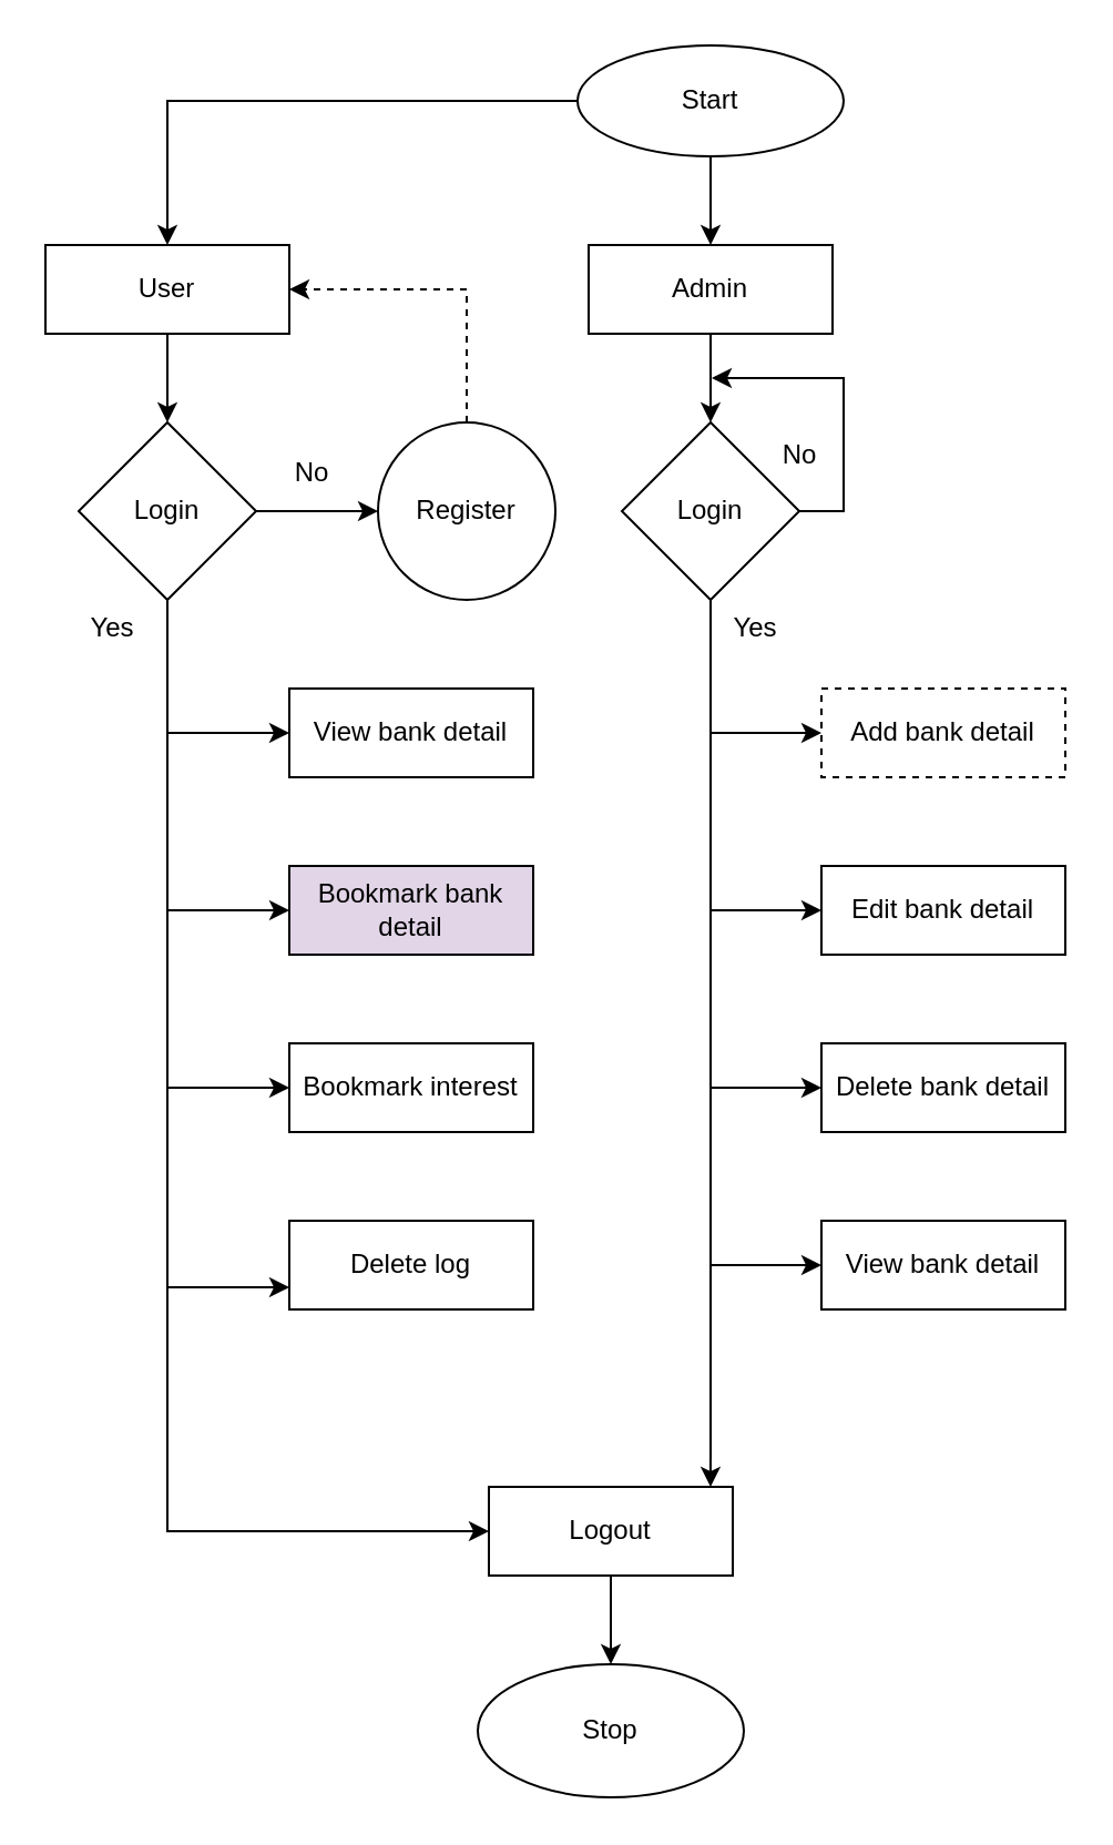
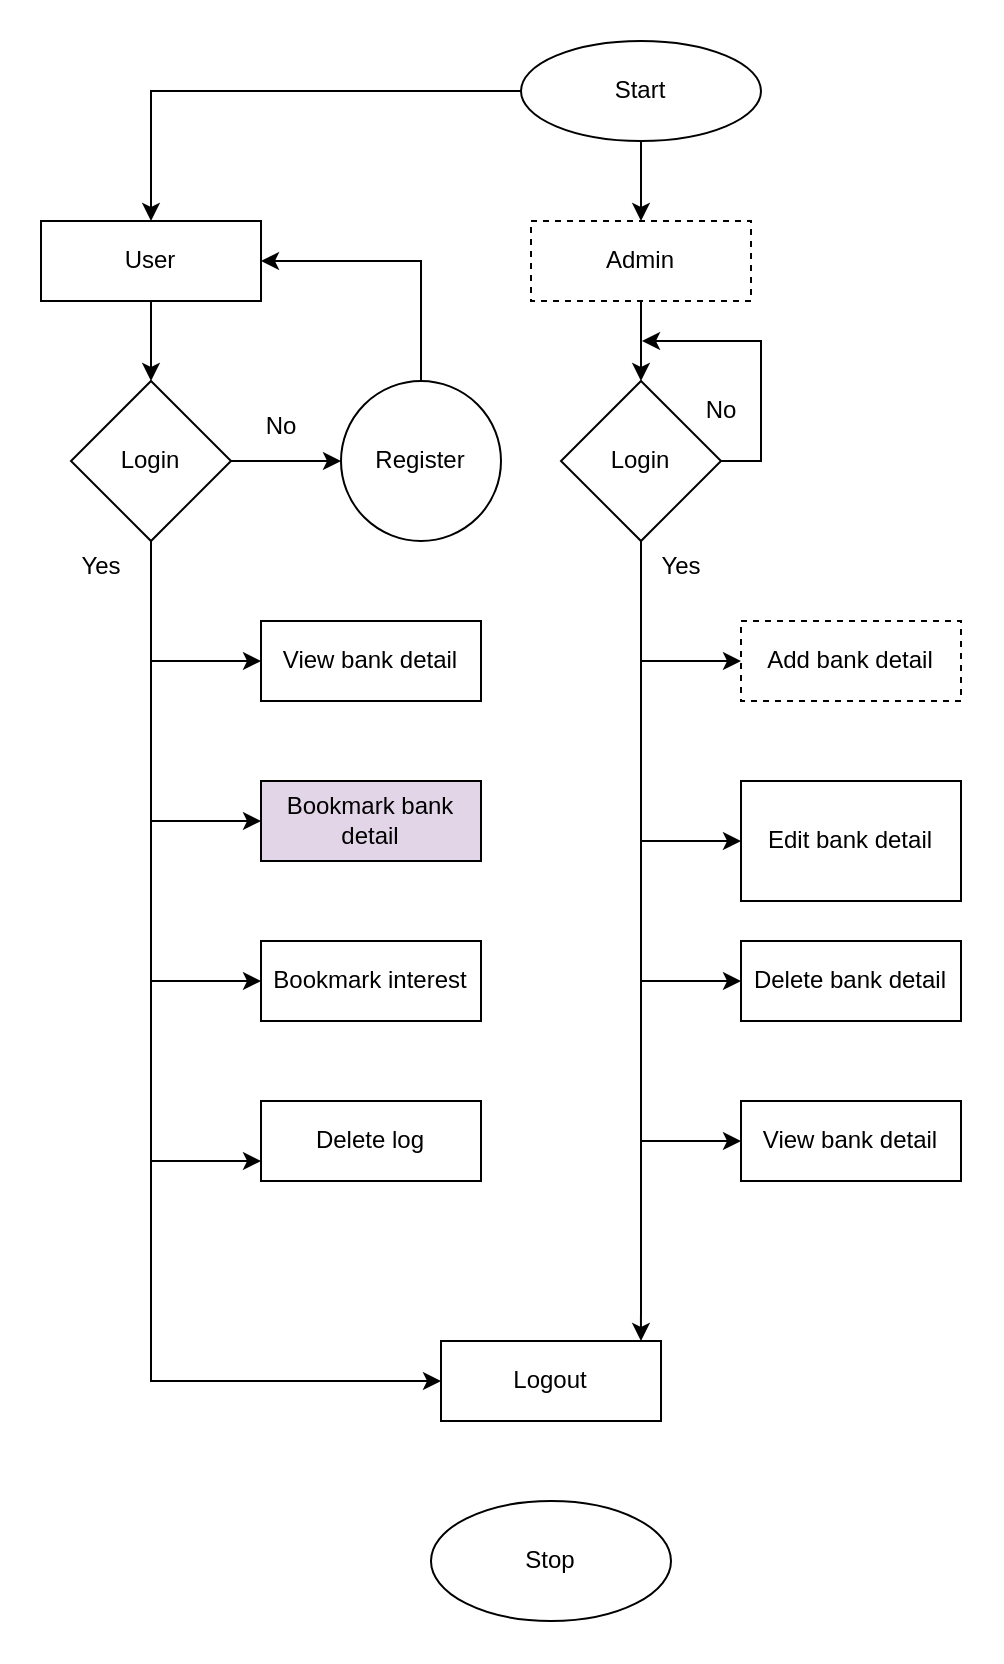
- <mxCell id="16" style="edgeStyle=orthogonalEdgeStyle;rounded=0;orthogonalLoop=1;jettySize=auto;html=1;exitX=0.5;exitY=0;exitDx=0;exitDy=0;entryX=1;entryY=0.5;entryDx=0;entryDy=0;dashed=1;" edge="1" parent="1" source="17" target="3"><mxGeometry relative="1" as="geometry" /></mxCell>
+ <mxCell id="16" style="edgeStyle=orthogonalEdgeStyle;rounded=0;orthogonalLoop=1;jettySize=auto;html=1;exitX=0.5;exitY=0;exitDx=0;exitDy=0;entryX=1;entryY=0.5;entryDx=0;entryDy=0;" edge="1" parent="1" source="17" target="3"><mxGeometry relative="1" as="geometry" /></mxCell>
- <mxCell id="8" value="Admin" style="whiteSpace=wrap;html=1;" vertex="1" parent="1"><mxGeometry x="265" y="110" width="110" height="40" as="geometry" /></mxCell>
+ <mxCell id="8" value="Admin" style="whiteSpace=wrap;html=1;dashed=1;" vertex="1" parent="1"><mxGeometry x="265" y="110" width="110" height="40" as="geometry" /></mxCell>
- <mxCell id="27" value="Edit bank detail" style="whiteSpace=wrap;html=1;" vertex="1" parent="1"><mxGeometry x="370" y="390" width="110" height="40" as="geometry" /></mxCell>
+ <mxCell id="27" value="Edit bank detail" style="whiteSpace=wrap;html=1;" vertex="1" parent="1"><mxGeometry x="370" y="390" width="110" height="60" as="geometry" /></mxCell>
- <mxCell id="34" style="edgeStyle=orthogonalEdgeStyle;rounded=0;orthogonalLoop=1;jettySize=auto;html=1;exitX=0.5;exitY=1;exitDx=0;exitDy=0;entryX=0.5;entryY=0;entryDx=0;entryDy=0;" edge="1" parent="1" source="35" target="37"><mxGeometry relative="1" as="geometry" /></mxCell>
